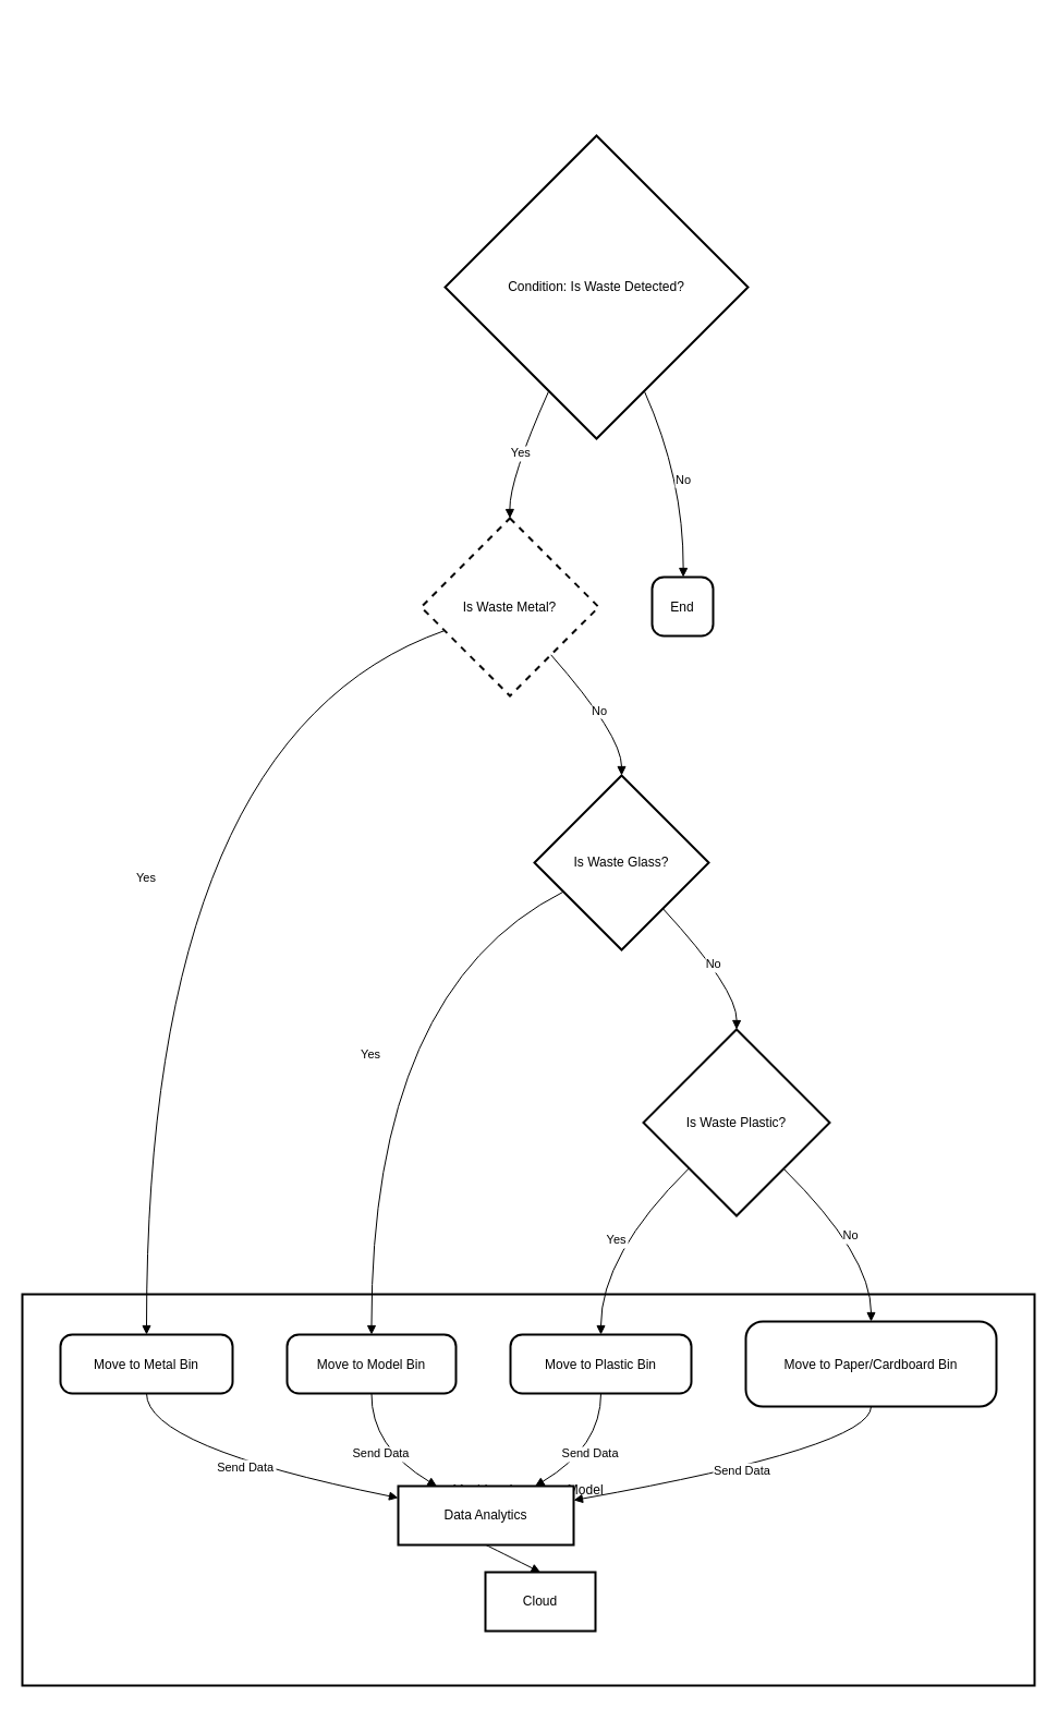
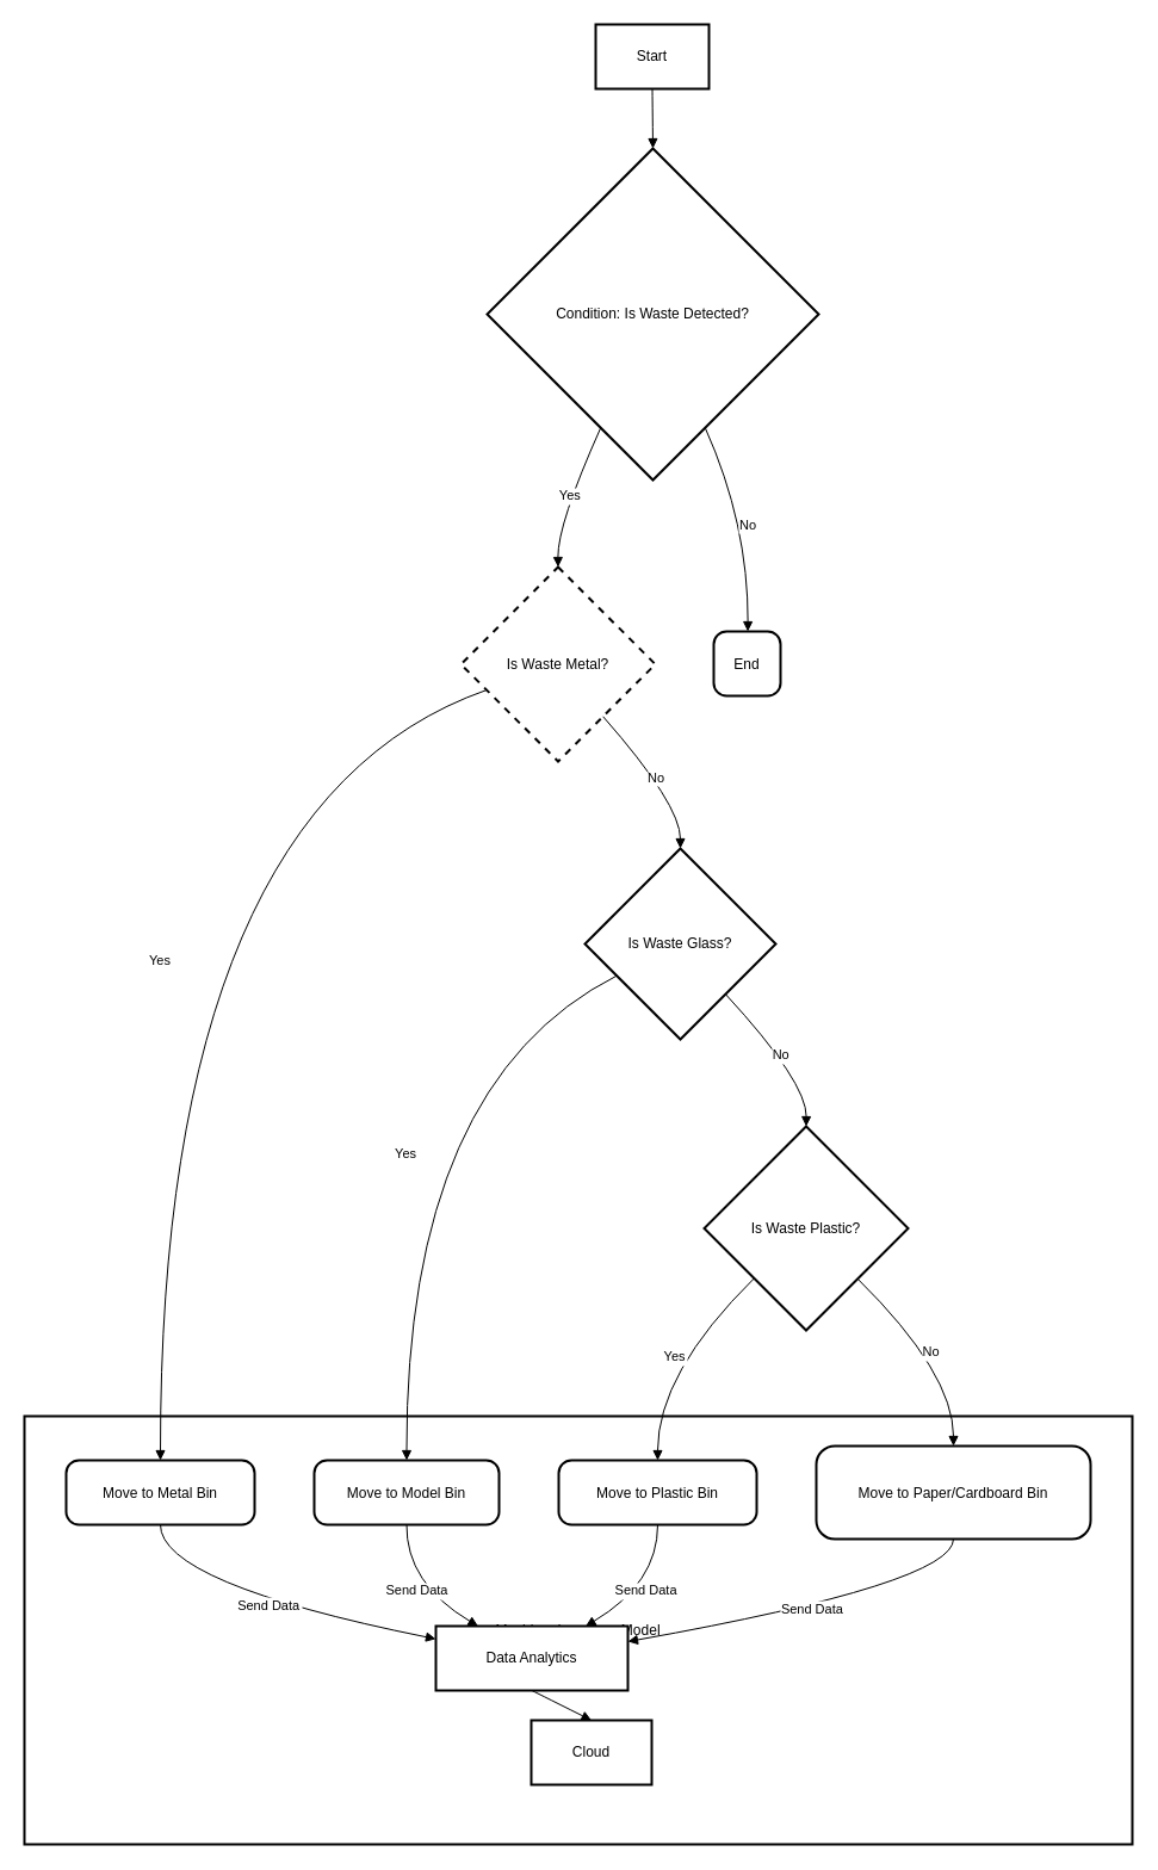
+ <mxCell id="3" value="Start" style="whiteSpace=wrap;strokeWidth=2;" vertex="1" parent="1"><mxGeometry x="499" y="20" width="95" height="54" as="geometry" /></mxCell>
+ <mxCell id="15" value="" style="curved=1;startArrow=none;endArrow=block;exitX=0.5;exitY=1;entryX=0.5;entryY=0;" edge="1" parent="1" source="3" target="4"><mxGeometry relative="1" as="geometry"><Array as="points" /></mxGeometry></mxCell>
